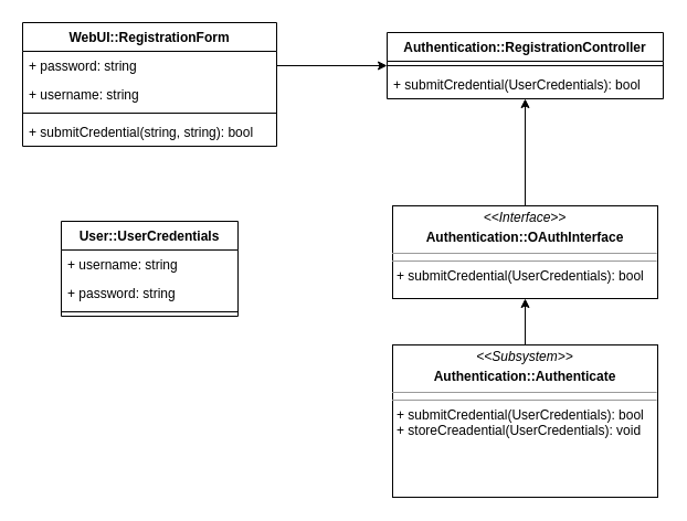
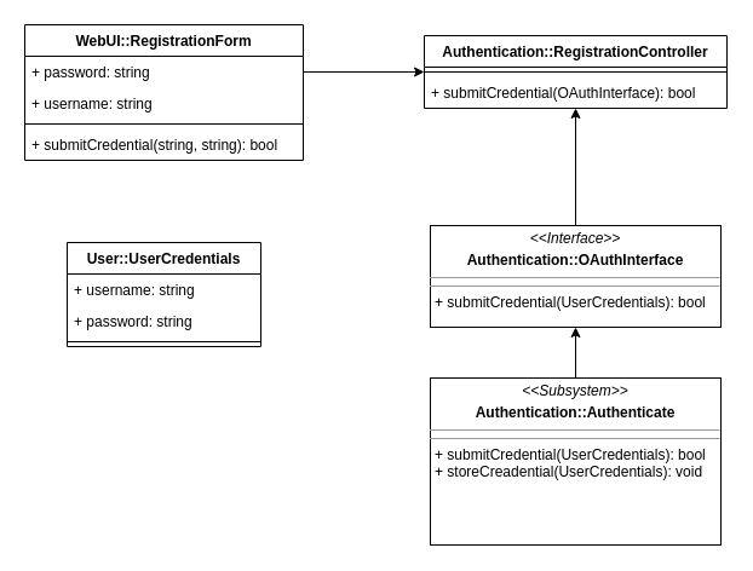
- <mxCell id="13" value="+ submitCredential(UserCredentials): bool" style="text;strokeColor=none;fillColor=none;align=left;verticalAlign=top;spacingLeft=4;spacingRight=4;overflow=hidden;rotatable=0;points=[[0,0.5],[1,0.5]];portConstraint=eastwest;" vertex="1" parent="11"><mxGeometry y="34" width="250" height="26" as="geometry" /></mxCell>
+ <mxCell id="13" value="+ submitCredential(OAuthInterface): bool" style="text;strokeColor=none;fillColor=none;align=left;verticalAlign=top;spacingLeft=4;spacingRight=4;overflow=hidden;rotatable=0;points=[[0,0.5],[1,0.5]];portConstraint=eastwest;" vertex="1" parent="11"><mxGeometry y="34" width="250" height="26" as="geometry" /></mxCell>
